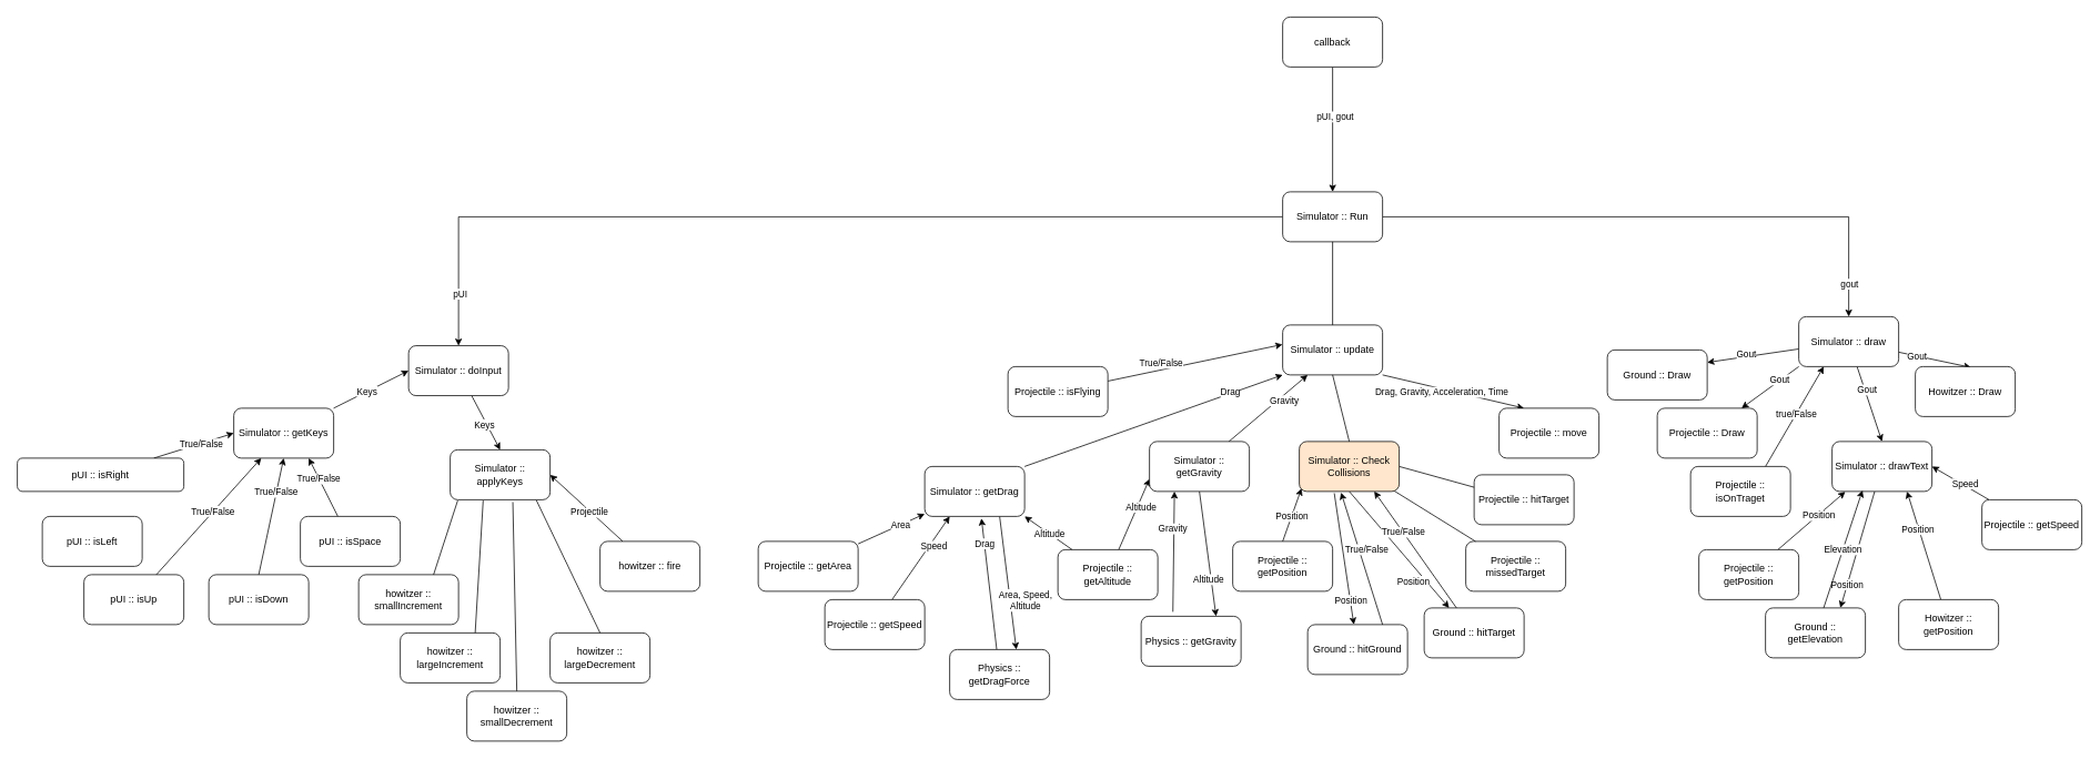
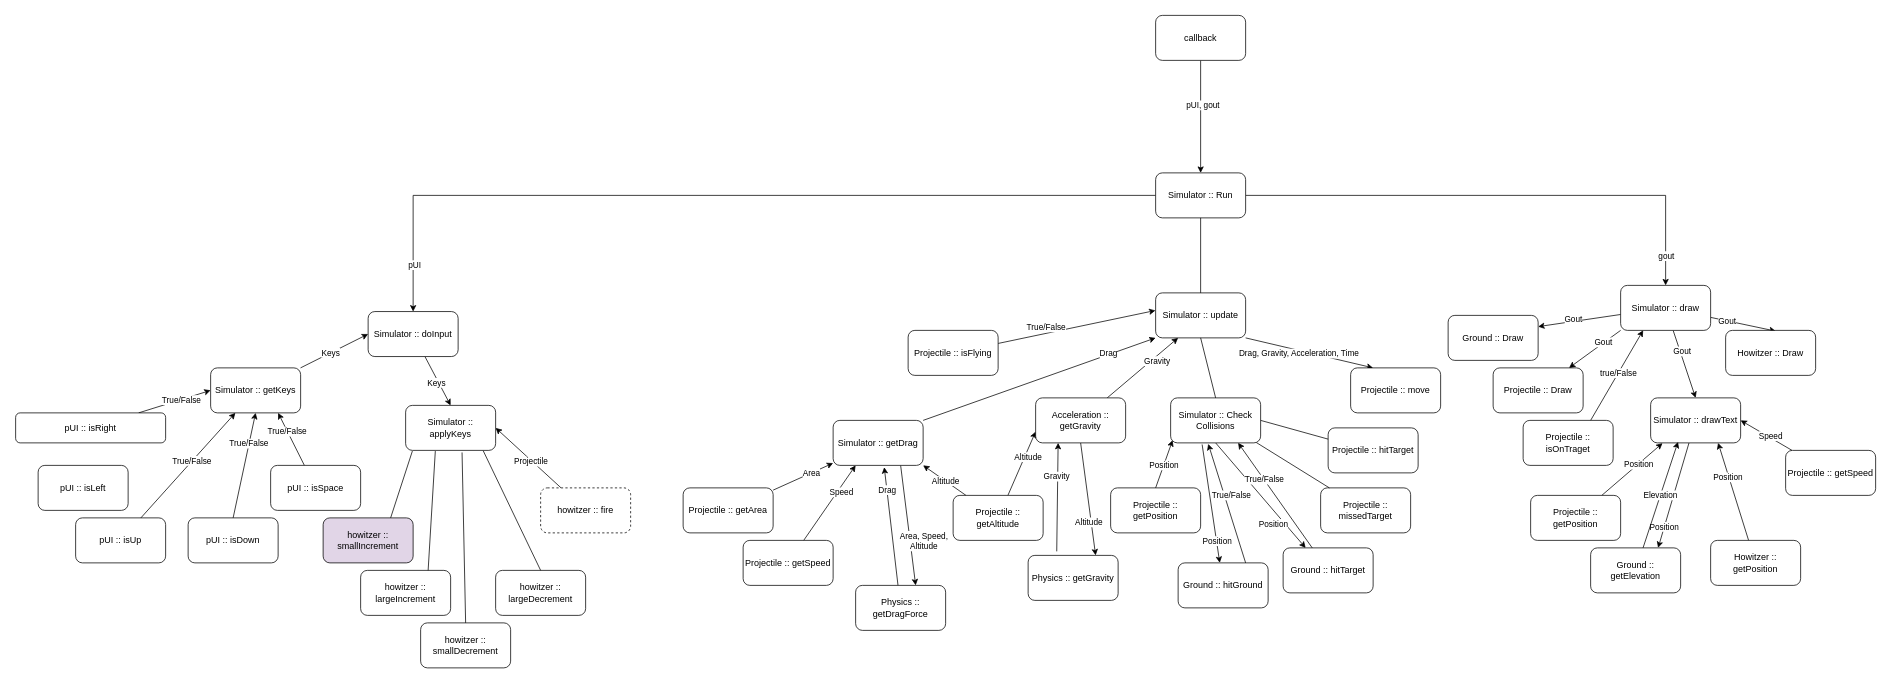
- <mxCell id="102" value="Simulator :: getGravity" style="rounded=1;whiteSpace=wrap;html=1;" vertex="1" parent="1"><mxGeometry x="1380" y="530" width="120" height="60" as="geometry" /></mxCell>
+ <mxCell id="102" value="Acceleration :: getGravity" style="rounded=1;whiteSpace=wrap;html=1;" vertex="1" parent="1"><mxGeometry x="1380" y="530" width="120" height="60" as="geometry" /></mxCell>
- <mxCell id="71" value="Simulator :: Check Collisions" style="rounded=1;whiteSpace=wrap;html=1;fillColor=#ffe6cc;" vertex="1" parent="1"><mxGeometry x="1560" y="530" width="120" height="60" as="geometry" /></mxCell>
+ <mxCell id="71" value="Simulator :: Check Collisions" style="rounded=1;whiteSpace=wrap;html=1;" vertex="1" parent="1"><mxGeometry x="1560" y="530" width="120" height="60" as="geometry" /></mxCell>
- <mxCell id="49" value="howitzer :: fire" style="rounded=1;whiteSpace=wrap;html=1;" vertex="1" parent="1"><mxGeometry x="720" y="650" width="120" height="60" as="geometry" /></mxCell>
+ <mxCell id="49" value="howitzer :: fire" style="rounded=1;whiteSpace=wrap;html=1;dashed=1;" vertex="1" parent="1"><mxGeometry x="720" y="650" width="120" height="60" as="geometry" /></mxCell>
- <mxCell id="50" value="howitzer :: smallIncrement" style="rounded=1;whiteSpace=wrap;html=1;" vertex="1" parent="1"><mxGeometry x="430" y="690" width="120" height="60" as="geometry" /></mxCell>
+ <mxCell id="50" value="howitzer :: smallIncrement" style="rounded=1;whiteSpace=wrap;html=1;fillColor=#e1d5e7;" vertex="1" parent="1"><mxGeometry x="430" y="690" width="120" height="60" as="geometry" /></mxCell>
